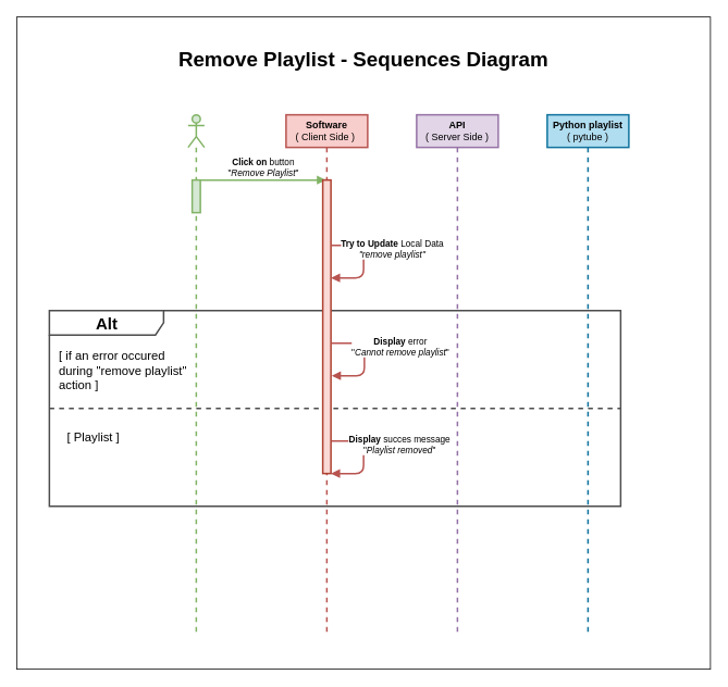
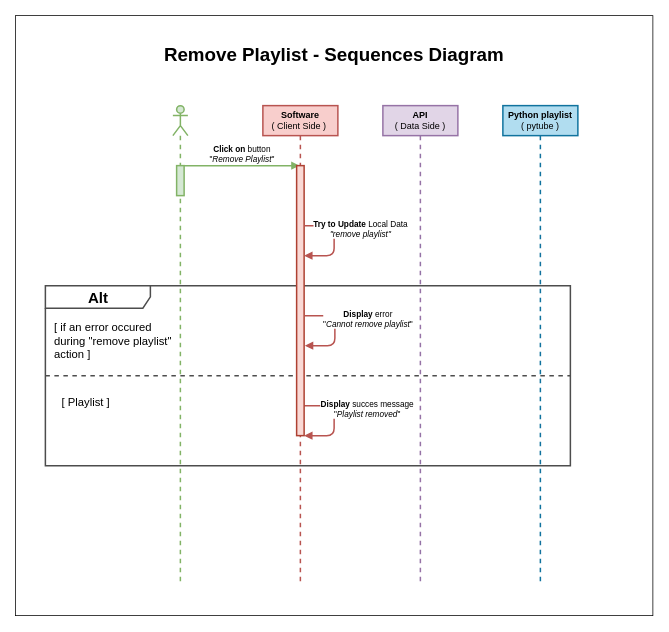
- <mxCell id="5" value="&lt;b&gt;API&lt;/b&gt;&lt;br&gt;( Server Side )" style="shape=umlLifeline;perimeter=lifelinePerimeter;whiteSpace=wrap;html=1;container=0;collapsible=0;recursiveResize=0;outlineConnect=0;strokeColor=#9673a6;strokeWidth=2;fillColor=#e1d5e7;fontColor=#000000;" parent="1" vertex="1"><mxGeometry x="510" y="140" width="100" height="640" as="geometry" /></mxCell>
+ <mxCell id="5" value="&lt;b&gt;API&lt;/b&gt;&lt;br&gt;( Data Side )" style="shape=umlLifeline;perimeter=lifelinePerimeter;whiteSpace=wrap;html=1;container=0;collapsible=0;recursiveResize=0;outlineConnect=0;strokeColor=#9673a6;strokeWidth=2;fillColor=#e1d5e7;fontColor=#000000;" parent="1" vertex="1"><mxGeometry x="510" y="140" width="100" height="640" as="geometry" /></mxCell>
